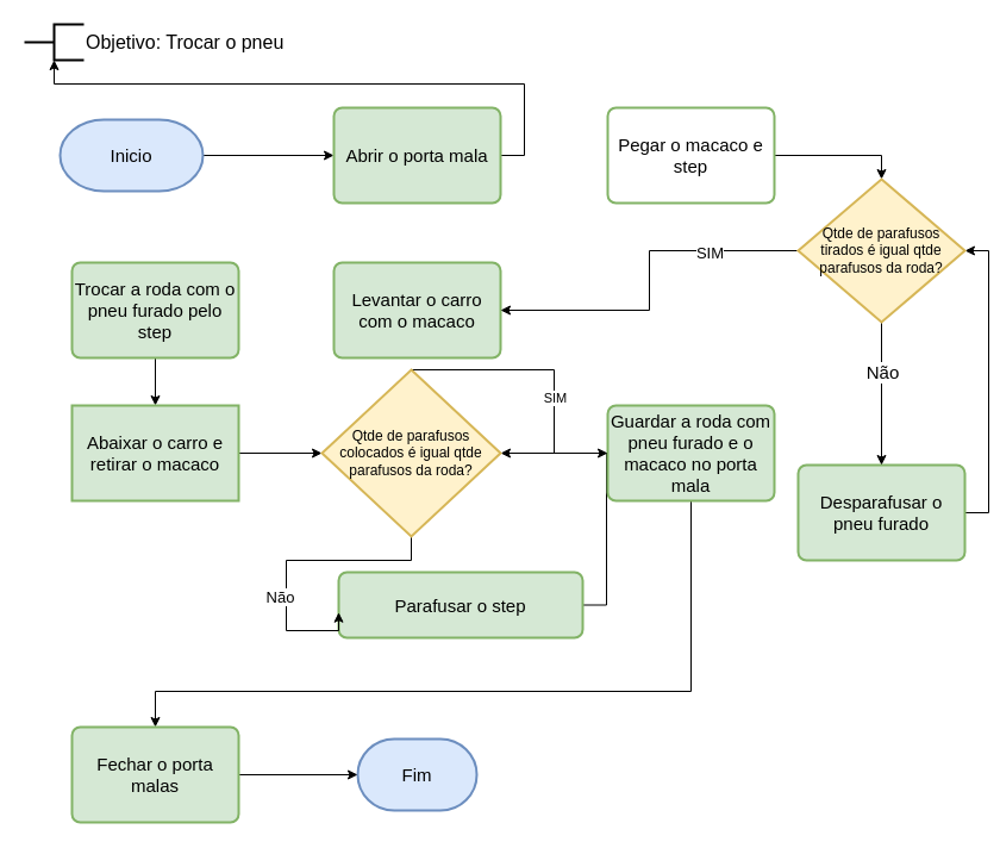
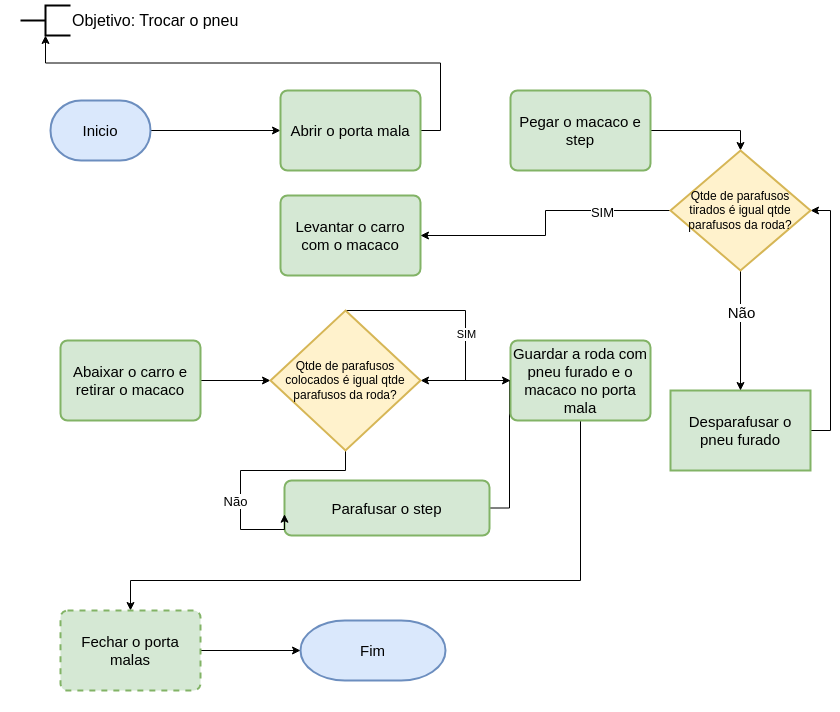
- <mxCell id="2" value="&lt;font style=&quot;font-size: 16px&quot;&gt;Objetivo: Trocar o pneu&lt;/font&gt;" style="strokeWidth=2;html=1;shape=mxgraph.flowchart.annotation_2;align=left;labelPosition=right;pointerEvents=1;" parent="1" vertex="1"><mxGeometry x="20" y="20" width="50" height="30" as="geometry" /></mxCell>
+ <mxCell id="2" value="&lt;font style=&quot;font-size: 16px&quot;&gt;Objetivo: Trocar o pneu&lt;/font&gt;" style="strokeWidth=2;html=1;shape=mxgraph.flowchart.annotation_2;align=left;labelPosition=right;pointerEvents=1;" parent="1" vertex="1"><mxGeometry x="20" y="5" width="50" height="30" as="geometry" /></mxCell>
- <mxCell id="4" value="&lt;font style=&quot;font-size: 15px&quot;&gt;Inicio&lt;/font&gt;" style="strokeWidth=2;html=1;shape=mxgraph.flowchart.terminator;whiteSpace=wrap;fillColor=#dae8fc;strokeColor=#6c8ebf;" parent="1" vertex="1"><mxGeometry x="50" y="100" width="120" height="60" as="geometry" /></mxCell>
+ <mxCell id="4" value="&lt;font style=&quot;font-size: 15px&quot;&gt;Inicio&lt;/font&gt;" style="strokeWidth=2;html=1;shape=mxgraph.flowchart.terminator;whiteSpace=wrap;fillColor=#dae8fc;strokeColor=#6c8ebf;" parent="1" vertex="1"><mxGeometry x="50" y="100" width="100" height="60" as="geometry" /></mxCell>
- <mxCell id="9" value="&lt;font style=&quot;font-size: 15px&quot;&gt;Pegar o macaco e step&lt;/font&gt;" style="rounded=1;whiteSpace=wrap;html=1;absoluteArcSize=1;arcSize=14;strokeWidth=2;fillColor=#ffffff;strokeColor=#82b366;" parent="1" vertex="1"><mxGeometry x="510" y="90" width="140" height="80" as="geometry" /></mxCell>
+ <mxCell id="9" value="&lt;font style=&quot;font-size: 15px&quot;&gt;Pegar o macaco e step&lt;/font&gt;" style="rounded=1;whiteSpace=wrap;html=1;absoluteArcSize=1;arcSize=14;strokeWidth=2;fillColor=#d5e8d4;strokeColor=#82b366;" parent="1" vertex="1"><mxGeometry x="510" y="90" width="140" height="80" as="geometry" /></mxCell>
- <mxCell id="14" value="&lt;font style=&quot;font-size: 15px&quot;&gt;Trocar a roda com o pneu furado pelo step&lt;/font&gt;" style="rounded=1;whiteSpace=wrap;html=1;absoluteArcSize=1;arcSize=14;strokeWidth=2;fillColor=#d5e8d4;strokeColor=#82b366;" parent="1" vertex="1"><mxGeometry x="60" y="220" width="140" height="80" as="geometry" /></mxCell>
- <mxCell id="12" value="&lt;font style=&quot;font-size: 15px&quot;&gt;Levantar o carro com o macaco&lt;/font&gt;" style="rounded=1;whiteSpace=wrap;html=1;absoluteArcSize=1;arcSize=14;strokeWidth=2;fillColor=#d5e8d4;strokeColor=#82b366;" parent="1" vertex="1"><mxGeometry x="280" y="220" width="140" height="80" as="geometry" /></mxCell>
+ <mxCell id="12" value="&lt;font style=&quot;font-size: 15px&quot;&gt;Levantar o carro com o macaco&lt;/font&gt;" style="rounded=1;whiteSpace=wrap;html=1;absoluteArcSize=1;arcSize=14;strokeWidth=2;fillColor=#d5e8d4;strokeColor=#82b366;" parent="1" vertex="1"><mxGeometry x="280" y="195" width="140" height="80" as="geometry" /></mxCell>
- <mxCell id="13" style="edgeStyle=orthogonalEdgeStyle;rounded=0;orthogonalLoop=1;jettySize=auto;html=1;exitX=0.5;exitY=1;exitDx=0;exitDy=0;entryX=0.5;entryY=0;entryDx=0;entryDy=0;" parent="1" source="14" target="16" edge="1"><mxGeometry relative="1" as="geometry" /></mxCell>
- <mxCell id="16" value="&lt;font style=&quot;font-size: 15px&quot;&gt;Abaixar o carro e retirar o macaco&lt;/font&gt;" style="whiteSpace=wrap;html=1;absoluteArcSize=1;arcSize=14;strokeWidth=2;fillColor=#d5e8d4;strokeColor=#82b366;rounded=0;" parent="1" vertex="1"><mxGeometry x="60" y="340" width="140" height="80" as="geometry" /></mxCell>
+ <mxCell id="16" value="&lt;font style=&quot;font-size: 15px&quot;&gt;Abaixar o carro e retirar o macaco&lt;/font&gt;" style="rounded=1;whiteSpace=wrap;html=1;absoluteArcSize=1;arcSize=14;strokeWidth=2;fillColor=#d5e8d4;strokeColor=#82b366;" parent="1" vertex="1"><mxGeometry x="60" y="340" width="140" height="80" as="geometry" /></mxCell>
- <mxCell id="11" value="&lt;font style=&quot;font-size: 15px&quot;&gt;Desparafusar o pneu furado&lt;/font&gt;" style="rounded=1;whiteSpace=wrap;html=1;absoluteArcSize=1;arcSize=14;strokeWidth=2;fillColor=#d5e8d4;strokeColor=#82b366;" parent="1" vertex="1"><mxGeometry x="670" y="390" width="140" height="80" as="geometry" /></mxCell>
+ <mxCell id="11" value="&lt;font style=&quot;font-size: 15px&quot;&gt;Desparafusar o pneu furado&lt;/font&gt;" style="whiteSpace=wrap;html=1;absoluteArcSize=1;arcSize=14;strokeWidth=2;fillColor=#d5e8d4;strokeColor=#82b366;rounded=0;" parent="1" vertex="1"><mxGeometry x="670" y="390" width="140" height="80" as="geometry" /></mxCell>
- <mxCell id="22" value="&lt;font style=&quot;font-size: 15px&quot;&gt;Fechar o porta malas&lt;/font&gt;" style="rounded=1;whiteSpace=wrap;html=1;absoluteArcSize=1;arcSize=14;strokeWidth=2;fillColor=#d5e8d4;strokeColor=#82b366;" parent="1" vertex="1"><mxGeometry x="60" y="610" width="140" height="80" as="geometry" /></mxCell>
+ <mxCell id="22" value="&lt;font style=&quot;font-size: 15px&quot;&gt;Fechar o porta malas&lt;/font&gt;" style="rounded=1;whiteSpace=wrap;html=1;absoluteArcSize=1;arcSize=14;strokeWidth=2;fillColor=#d5e8d4;strokeColor=#82b366;dashed=1;" parent="1" vertex="1"><mxGeometry x="60" y="610" width="140" height="80" as="geometry" /></mxCell>
- <mxCell id="5" value="&lt;font style=&quot;font-size: 15px&quot;&gt;Fim&lt;/font&gt;" style="strokeWidth=2;html=1;shape=mxgraph.flowchart.terminator;whiteSpace=wrap;fillColor=#dae8fc;strokeColor=#6c8ebf;" parent="1" vertex="1"><mxGeometry x="300" y="620" width="100" height="60" as="geometry" /></mxCell>
+ <mxCell id="5" value="&lt;font style=&quot;font-size: 15px&quot;&gt;Fim&lt;/font&gt;" style="strokeWidth=2;html=1;shape=mxgraph.flowchart.terminator;whiteSpace=wrap;fillColor=#dae8fc;strokeColor=#6c8ebf;" parent="1" vertex="1"><mxGeometry x="300" y="620" width="145" height="60" as="geometry" /></mxCell>
